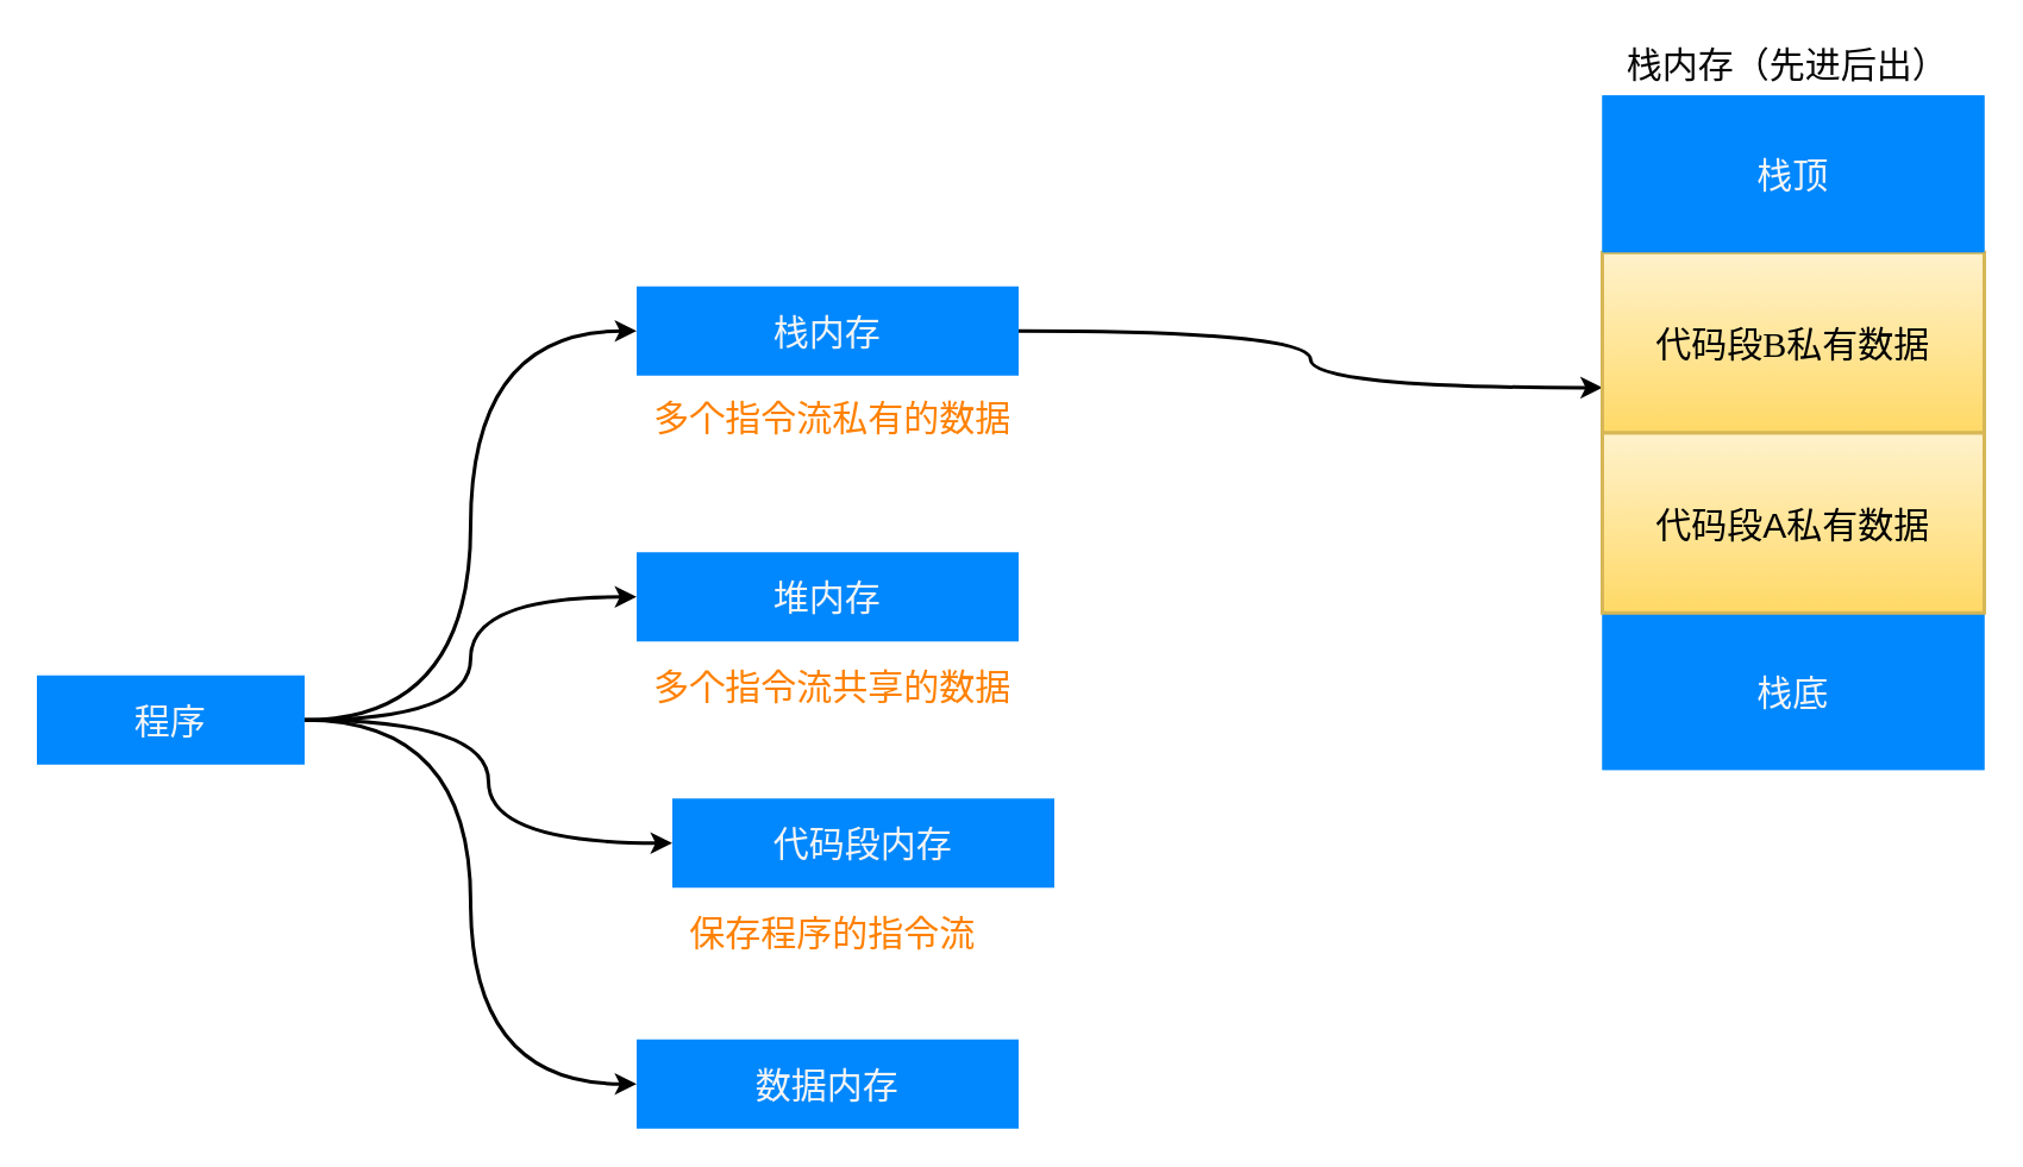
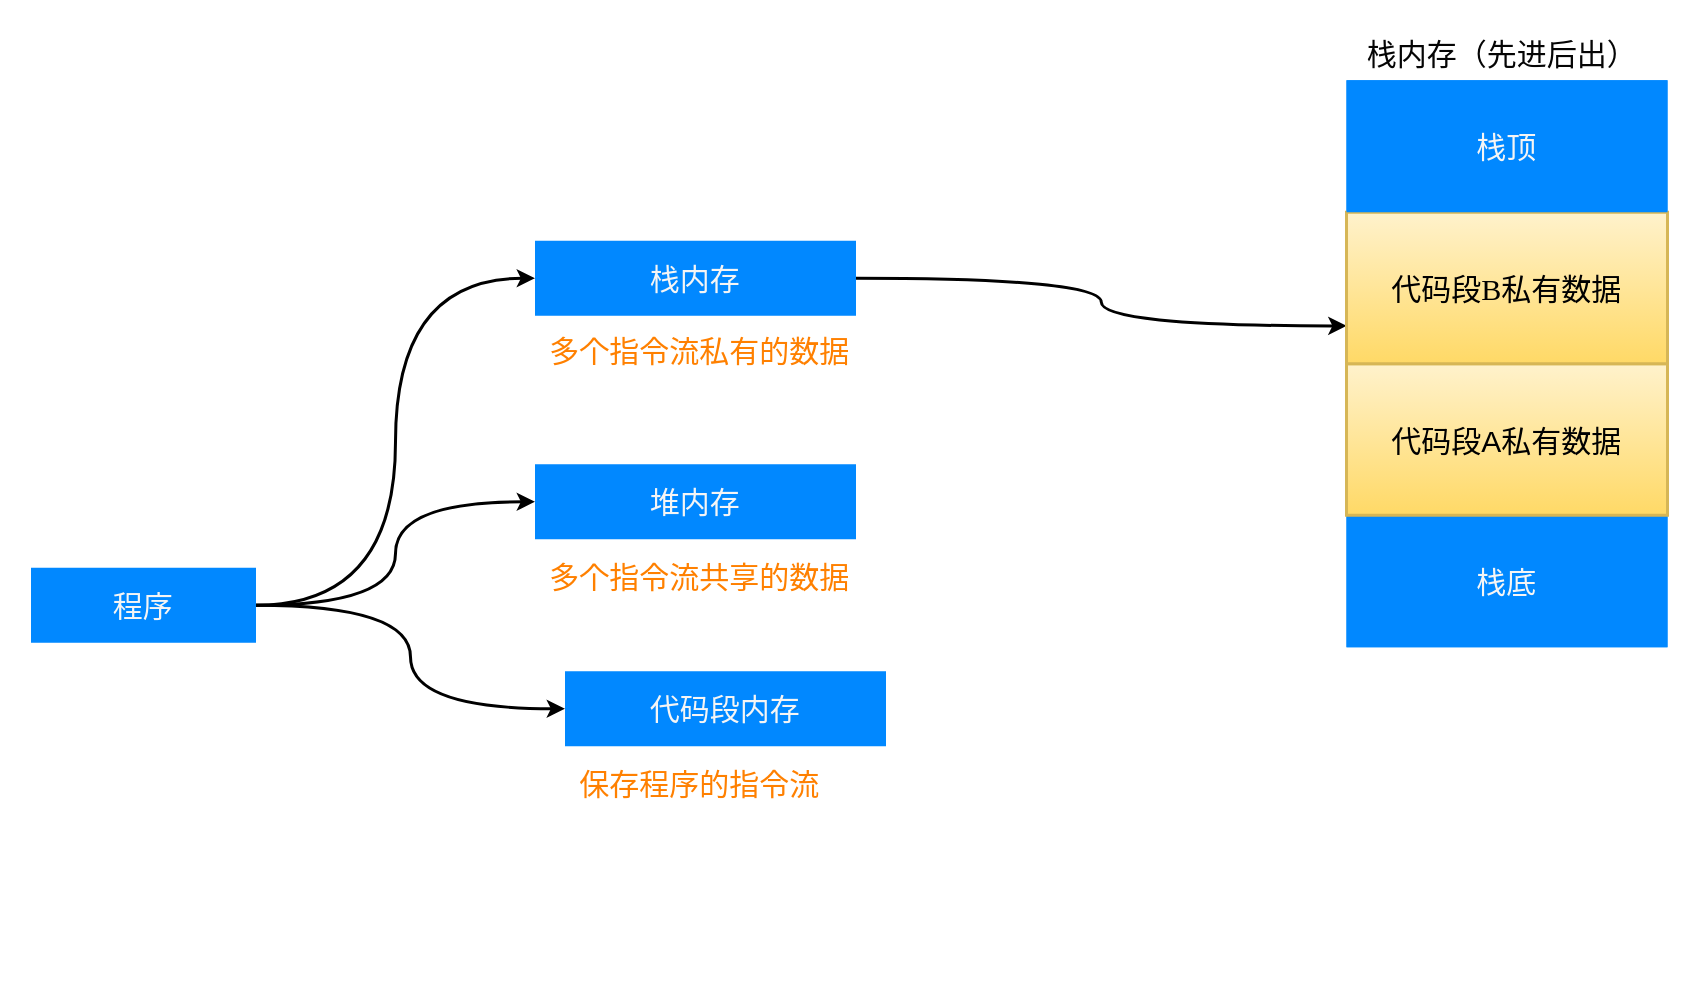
- <mxCell id="5" style="edgeStyle=orthogonalEdgeStyle;curved=1;rounded=0;sketch=0;hachureGap=4;jiggle=2;curveFitting=1;orthogonalLoop=1;jettySize=auto;html=1;exitX=1;exitY=0.5;exitDx=0;exitDy=0;entryX=0;entryY=0.5;entryDx=0;entryDy=0;strokeWidth=2;fontFamily=Tahoma;fontSize=16;fontColor=#FAFAFA;" edge="1" parent="1" source="6" target="21"><mxGeometry relative="1" as="geometry" /></mxCell>
- <mxCell id="21" value="数据内存" style="rounded=0;whiteSpace=wrap;html=1;sketch=0;hachureGap=4;jiggle=2;curveFitting=1;fontFamily=Architects Daughter;fontSource=https%3A%2F%2Ffonts.googleapis.com%2Fcss%3Ffamily%3DArchitects%2BDaughter;fontSize=20;fillColor=#0188ff;strokeColor=none;fontColor=#f5f5f5;" vertex="1" parent="1"><mxGeometry x="356" y="582" width="214" height="50" as="geometry" /></mxCell>
